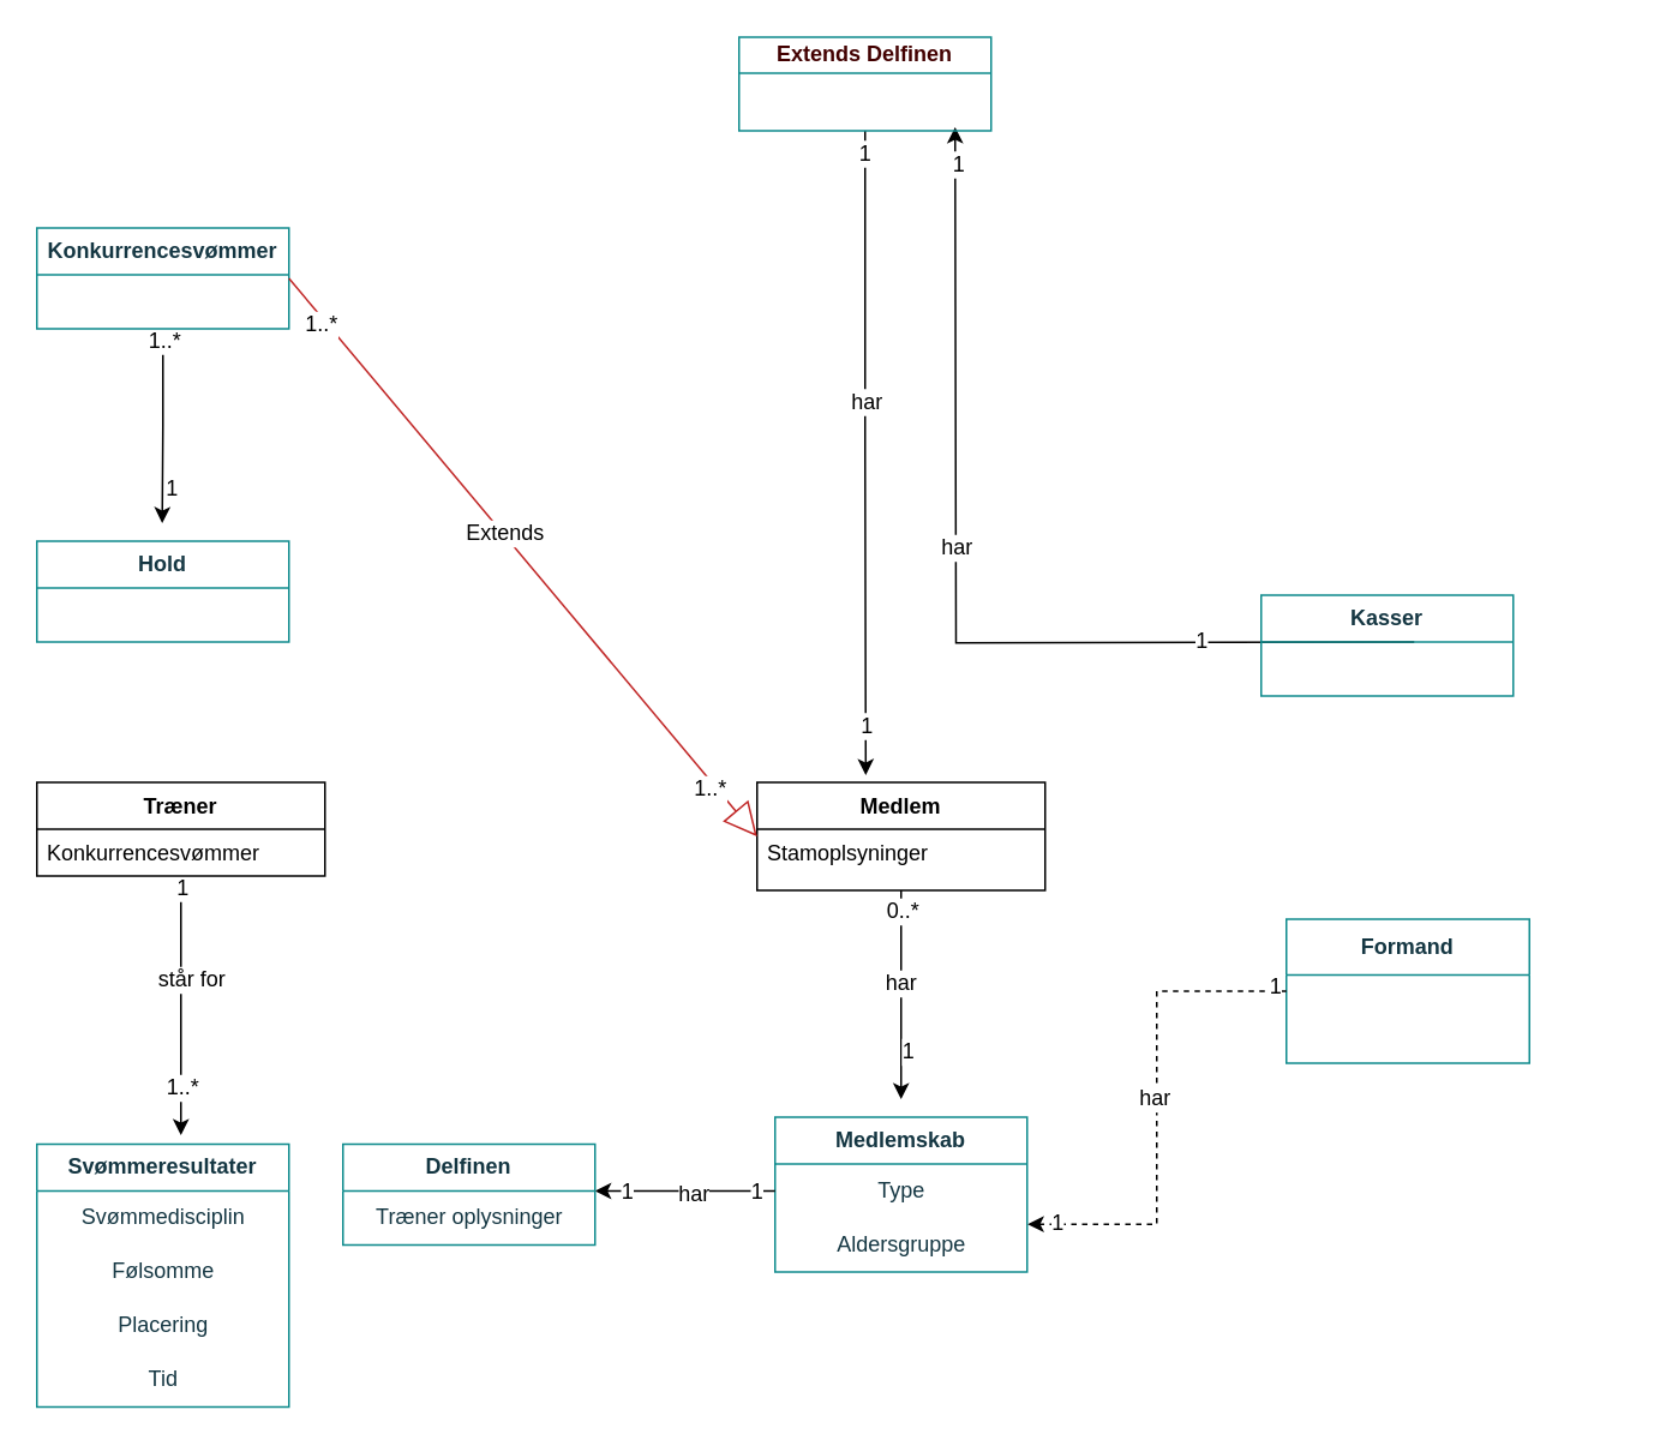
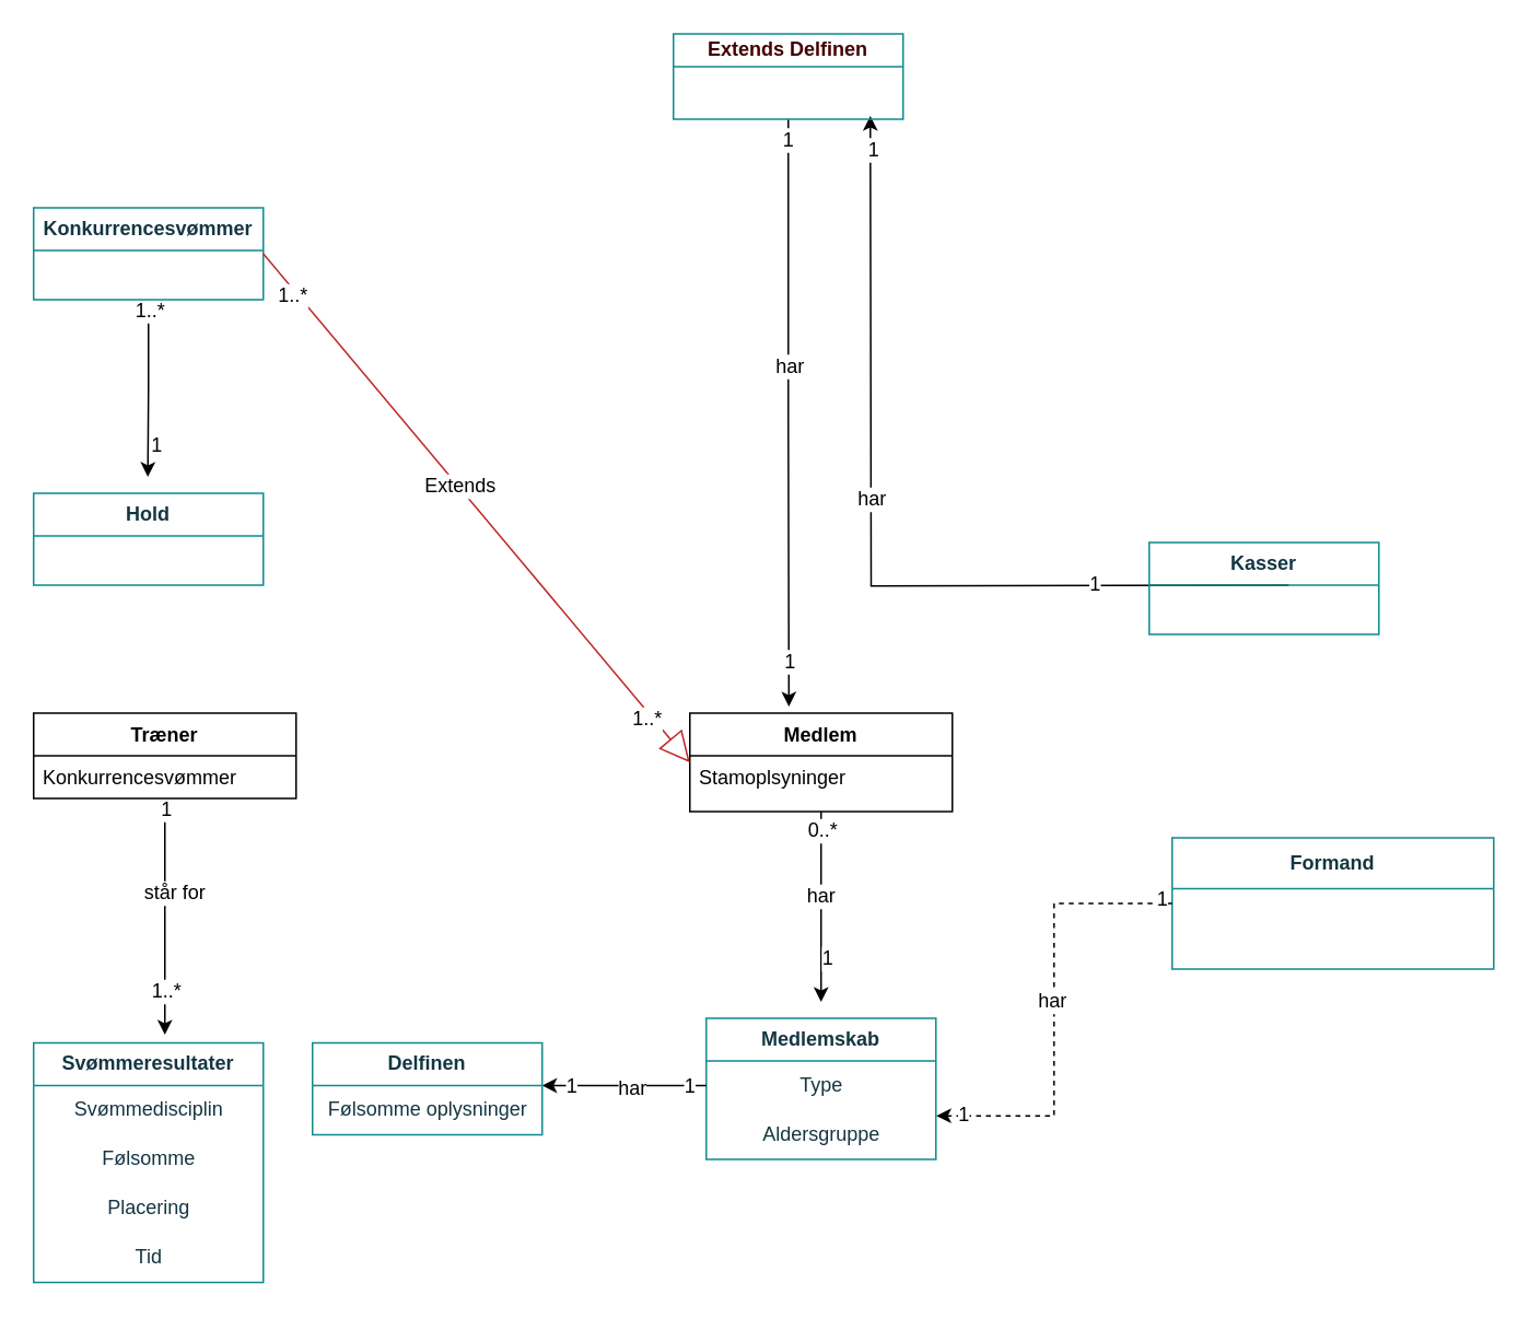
- <mxCell id="42" value="&lt;b&gt;Formand&lt;/b&gt;" style="swimlane;fontStyle=0;childLayout=stackLayout;horizontal=1;startSize=31;fillColor=none;horizontalStack=0;resizeParent=1;resizeParentMax=0;resizeLast=0;collapsible=1;marginBottom=0;whiteSpace=wrap;html=1;strokeColor=#0F8B8D;fontColor=#143642;labelBackgroundColor=none;" parent="1" vertex="1"><mxGeometry x="714" y="510" width="135" height="80" as="geometry" /></mxCell>
+ <mxCell id="42" value="&lt;b&gt;Formand&lt;/b&gt;" style="swimlane;fontStyle=0;childLayout=stackLayout;horizontal=1;startSize=31;fillColor=none;horizontalStack=0;resizeParent=1;resizeParentMax=0;resizeLast=0;collapsible=1;marginBottom=0;whiteSpace=wrap;html=1;strokeColor=#0F8B8D;fontColor=#143642;labelBackgroundColor=none;" parent="1" vertex="1"><mxGeometry x="714" y="510" width="196" height="80" as="geometry" /></mxCell>
- <mxCell id="41" value="Træner oplysninger" style="text;html=1;align=center;verticalAlign=middle;resizable=0;points=[];autosize=1;strokeColor=none;fillColor=none;fontColor=#143642;labelBackgroundColor=none;" parent="40" vertex="1"><mxGeometry y="26" width="140" height="30" as="geometry" /></mxCell>
+ <mxCell id="41" value="Følsomme oplysninger" style="text;html=1;align=center;verticalAlign=middle;resizable=0;points=[];autosize=1;strokeColor=none;fillColor=none;fontColor=#143642;labelBackgroundColor=none;" parent="40" vertex="1"><mxGeometry y="26" width="140" height="30" as="geometry" /></mxCell>
